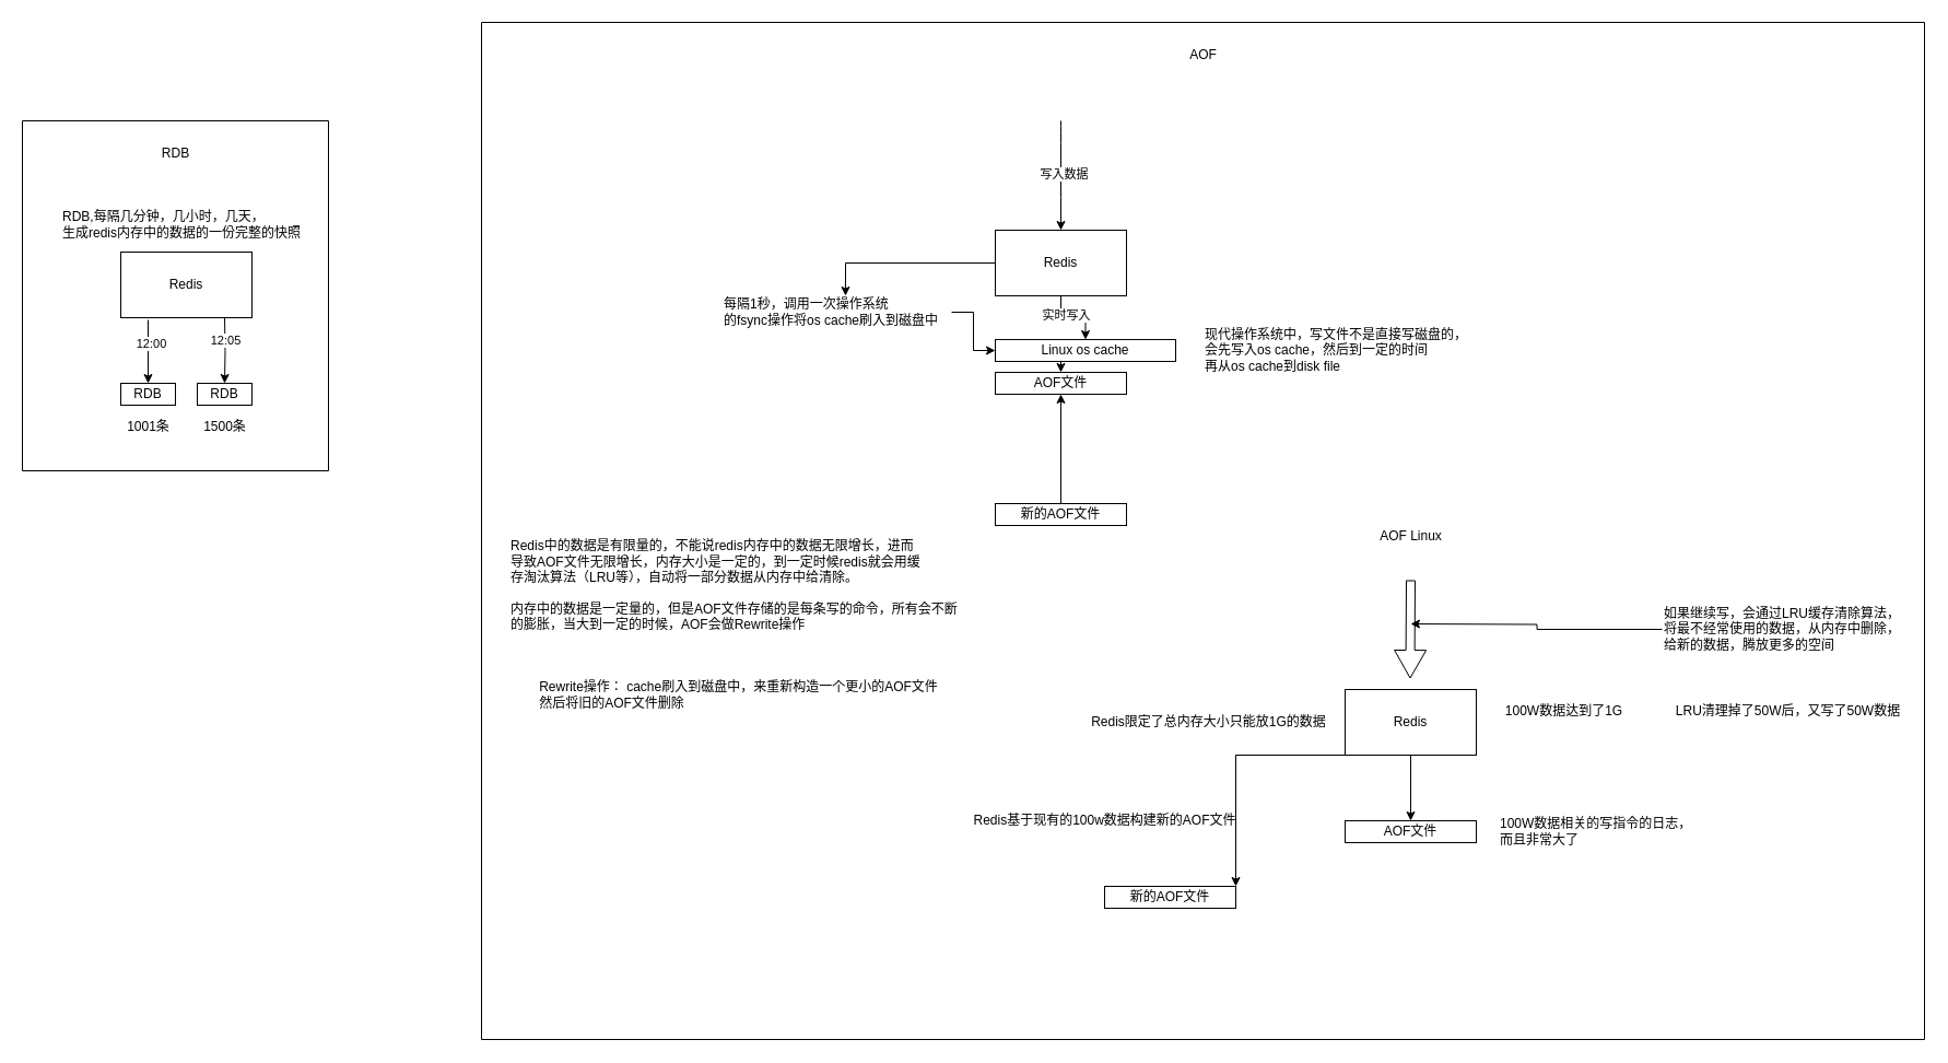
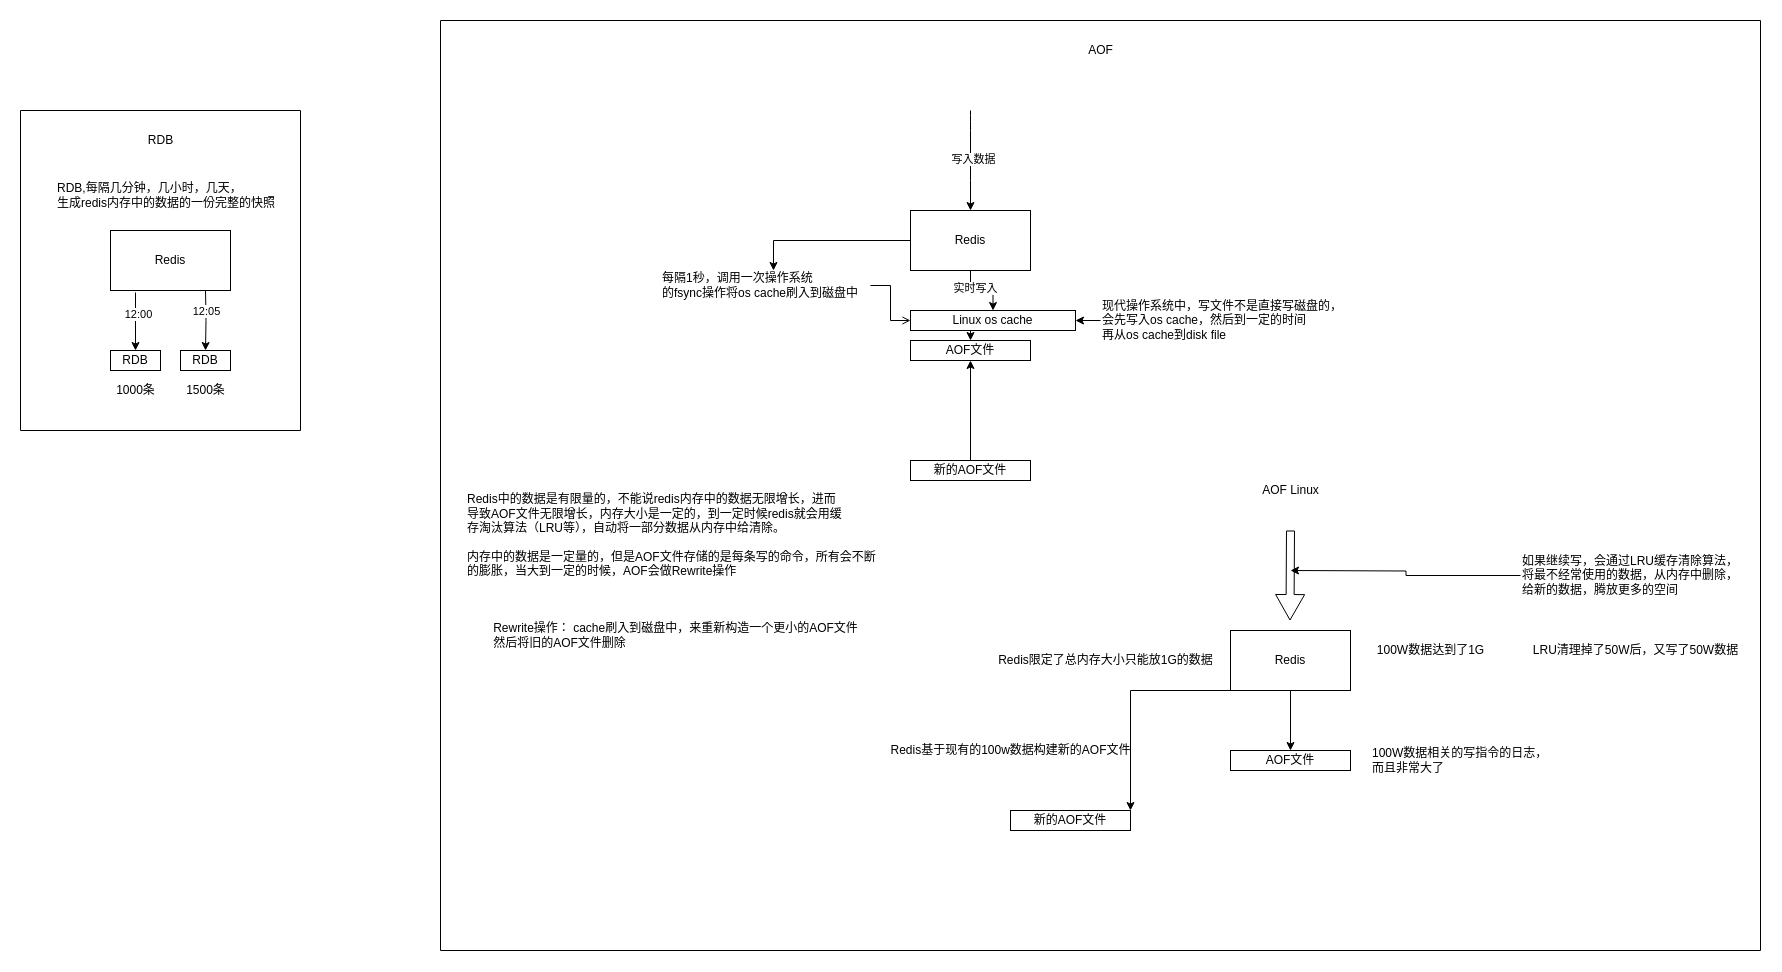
- <mxCell id="7" value="RDB,每隔几分钟，几小时，几天，&lt;br&gt;生成redis内存中的数据的一份完整的快照" style="text;html=1;align=left;verticalAlign=middle;resizable=0;points=[];autosize=1;strokeColor=none;" vertex="1" parent="1"><mxGeometry x="55" y="190" width="230" height="30" as="geometry" /></mxCell>
+ <mxCell id="7" value="RDB,每隔几分钟，几小时，几天，&lt;br&gt;生成redis内存中的数据的一份完整的快照" style="text;html=1;align=left;verticalAlign=middle;resizable=0;points=[];autosize=1;strokeColor=none;" vertex="1" parent="1"><mxGeometry x="55" y="180" width="230" height="30" as="geometry" /></mxCell>
- <mxCell id="23" style="edgeStyle=orthogonalEdgeStyle;rounded=0;orthogonalLoop=1;jettySize=auto;html=1;entryX=0;entryY=0.5;entryDx=0;entryDy=0;" edge="1" parent="1" source="24" target="17"><mxGeometry relative="1" as="geometry" /></mxCell>
+ <mxCell id="23" style="edgeStyle=orthogonalEdgeStyle;rounded=0;orthogonalLoop=1;jettySize=auto;html=1;entryX=0;entryY=0.5;entryDx=0;entryDy=0;endArrow=open;" edge="1" parent="1" source="24" target="17"><mxGeometry relative="1" as="geometry" /></mxCell>
+ <mxCell id="21" style="edgeStyle=orthogonalEdgeStyle;rounded=0;orthogonalLoop=1;jettySize=auto;html=1;entryX=1;entryY=0.5;entryDx=0;entryDy=0;" edge="1" parent="1" source="22" target="17"><mxGeometry relative="1" as="geometry" /></mxCell>
- <mxCell id="10" value="1001条" style="text;html=1;align=center;verticalAlign=middle;resizable=0;points=[];autosize=1;strokeColor=none;" vertex="1" parent="1"><mxGeometry x="110" y="380" width="50" height="20" as="geometry" /></mxCell>
+ <mxCell id="10" value="1000条" style="text;html=1;align=center;verticalAlign=middle;resizable=0;points=[];autosize=1;strokeColor=none;" vertex="1" parent="1"><mxGeometry x="110" y="380" width="50" height="20" as="geometry" /></mxCell>
